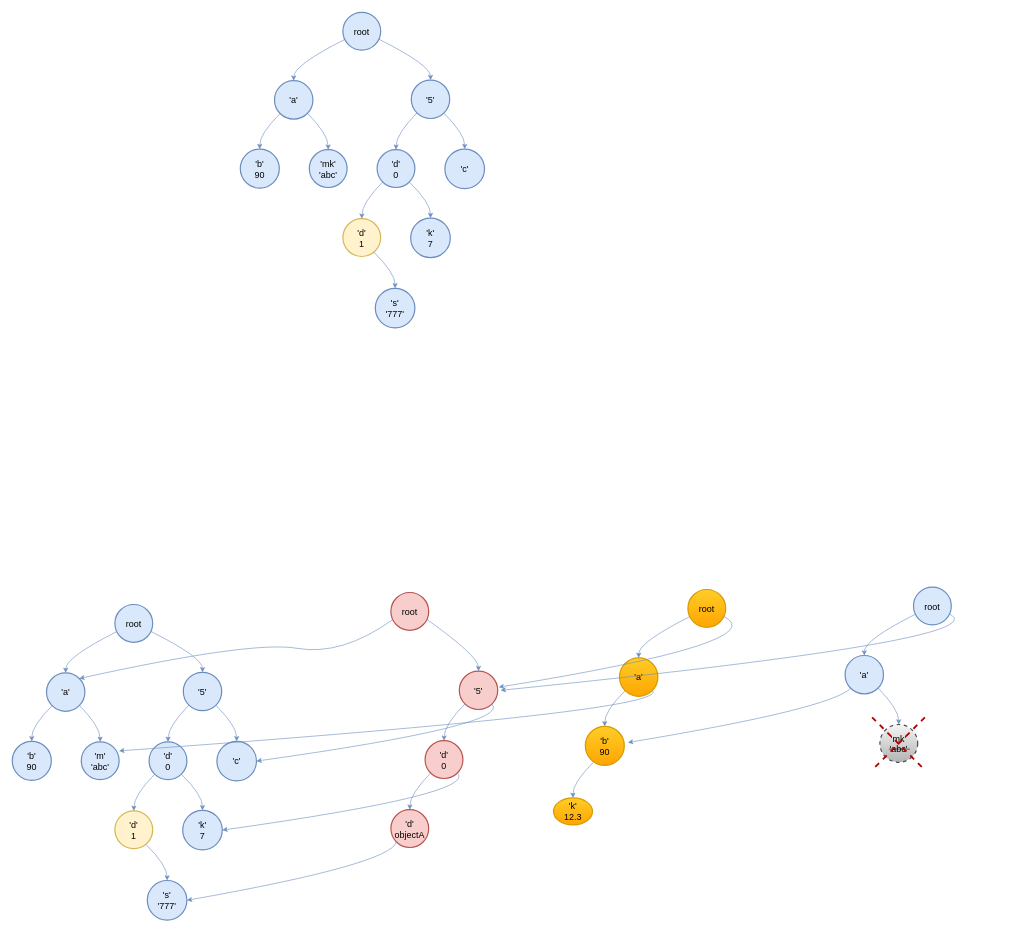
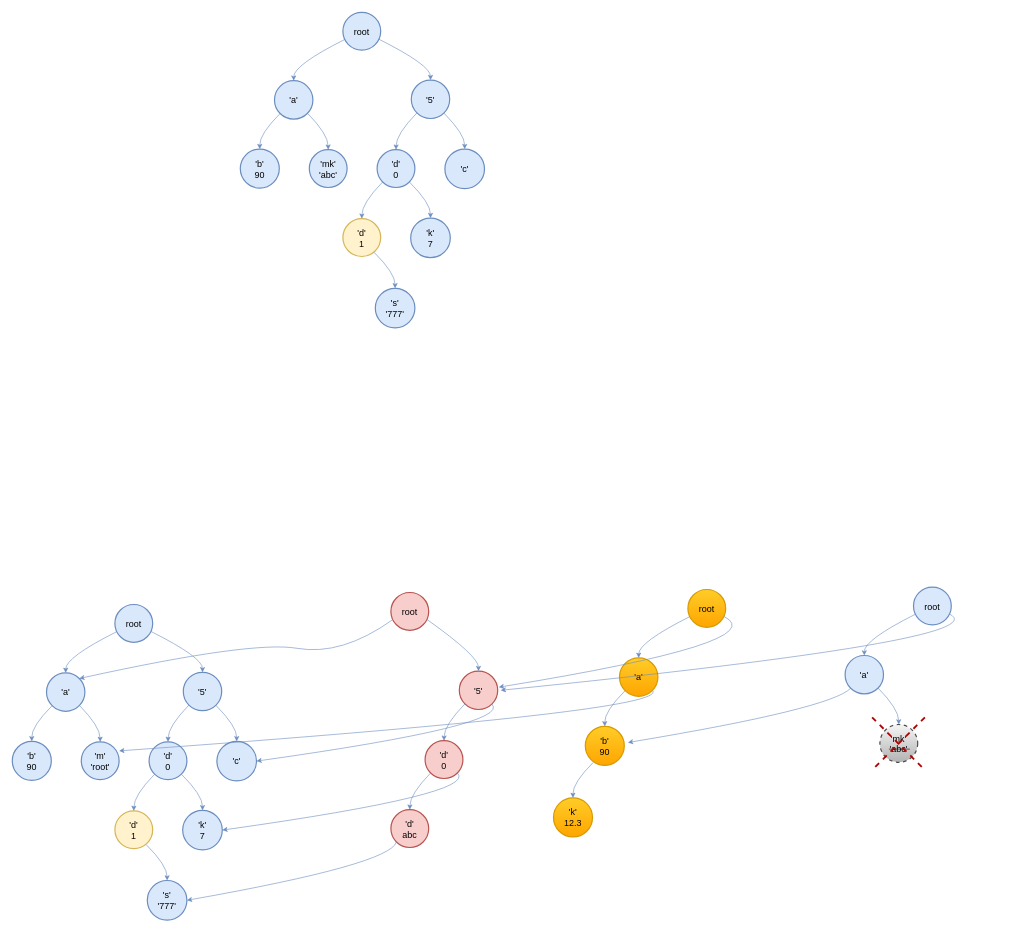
- <mxCell id="6" value="'m'&#10;'abc'" style="ellipse;aspect=fixed;strokeWidth=2;whiteSpace=wrap;fillColor=#dae8fc;strokeColor=#6c8ebf;fontSize=15;" parent="1" vertex="1"><mxGeometry x="135" y="1236" width="63" height="63" as="geometry" /></mxCell>
+ <mxCell id="6" value="'m'&#10;'root'" style="ellipse;aspect=fixed;strokeWidth=2;whiteSpace=wrap;fillColor=#dae8fc;strokeColor=#6c8ebf;fontSize=15;" parent="1" vertex="1"><mxGeometry x="135" y="1236" width="63" height="63" as="geometry" /></mxCell>
- <mxCell id="58" value="'k'&#10;12.3" style="ellipse;aspect=fixed;strokeWidth=2;whiteSpace=wrap;fillColor=#ffcd28;strokeColor=#d79b00;fontSize=15;gradientColor=#ffa500;" parent="1" vertex="1"><mxGeometry x="922" y="1329.37" width="65" height="45" as="geometry" /></mxCell>
+ <mxCell id="58" value="'k'&#10;12.3" style="ellipse;aspect=fixed;strokeWidth=2;whiteSpace=wrap;fillColor=#ffcd28;strokeColor=#d79b00;fontSize=15;gradientColor=#ffa500;" parent="1" vertex="1"><mxGeometry x="922" y="1329.37" width="65" height="65" as="geometry" /></mxCell>
- <mxCell id="47" value="'d'&#10;objectA" style="ellipse;aspect=fixed;strokeWidth=2;whiteSpace=wrap;fillColor=#f8cecc;strokeColor=#b85450;fontSize=15;" parent="1" vertex="1"><mxGeometry x="651" y="1349" width="63" height="63" as="geometry" /></mxCell>
+ <mxCell id="47" value="'d'&#10;abc" style="ellipse;aspect=fixed;strokeWidth=2;whiteSpace=wrap;fillColor=#f8cecc;strokeColor=#b85450;fontSize=15;" parent="1" vertex="1"><mxGeometry x="651" y="1349" width="63" height="63" as="geometry" /></mxCell>
